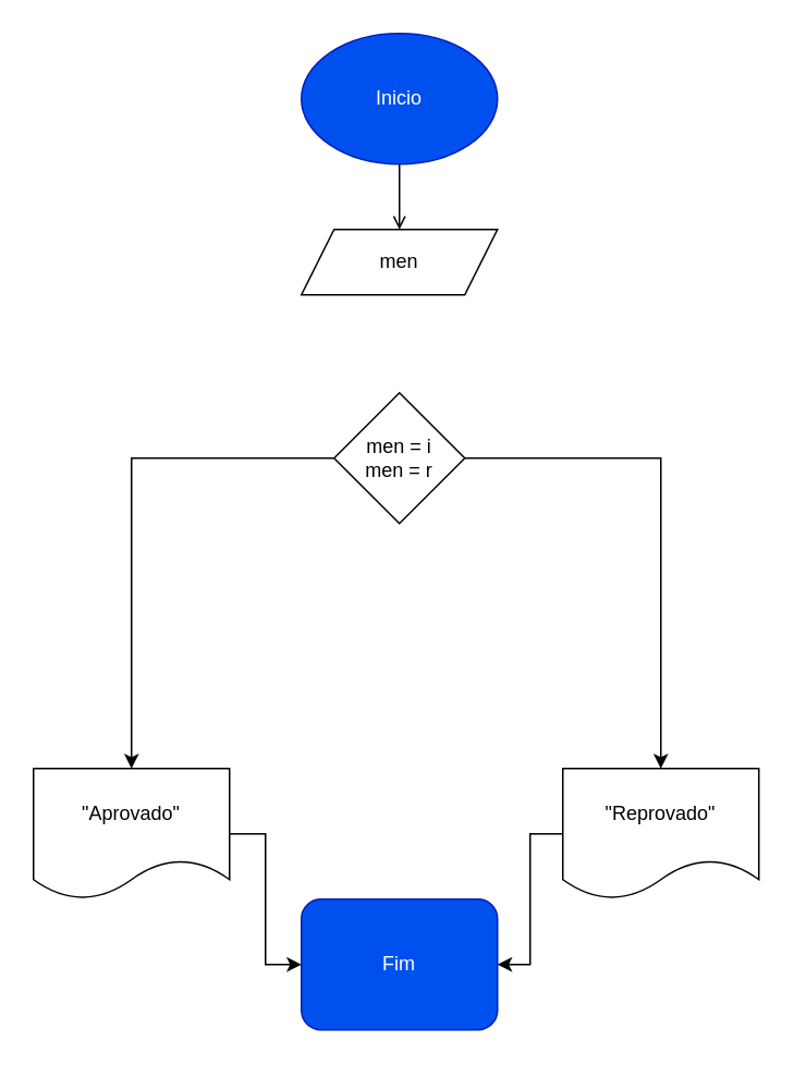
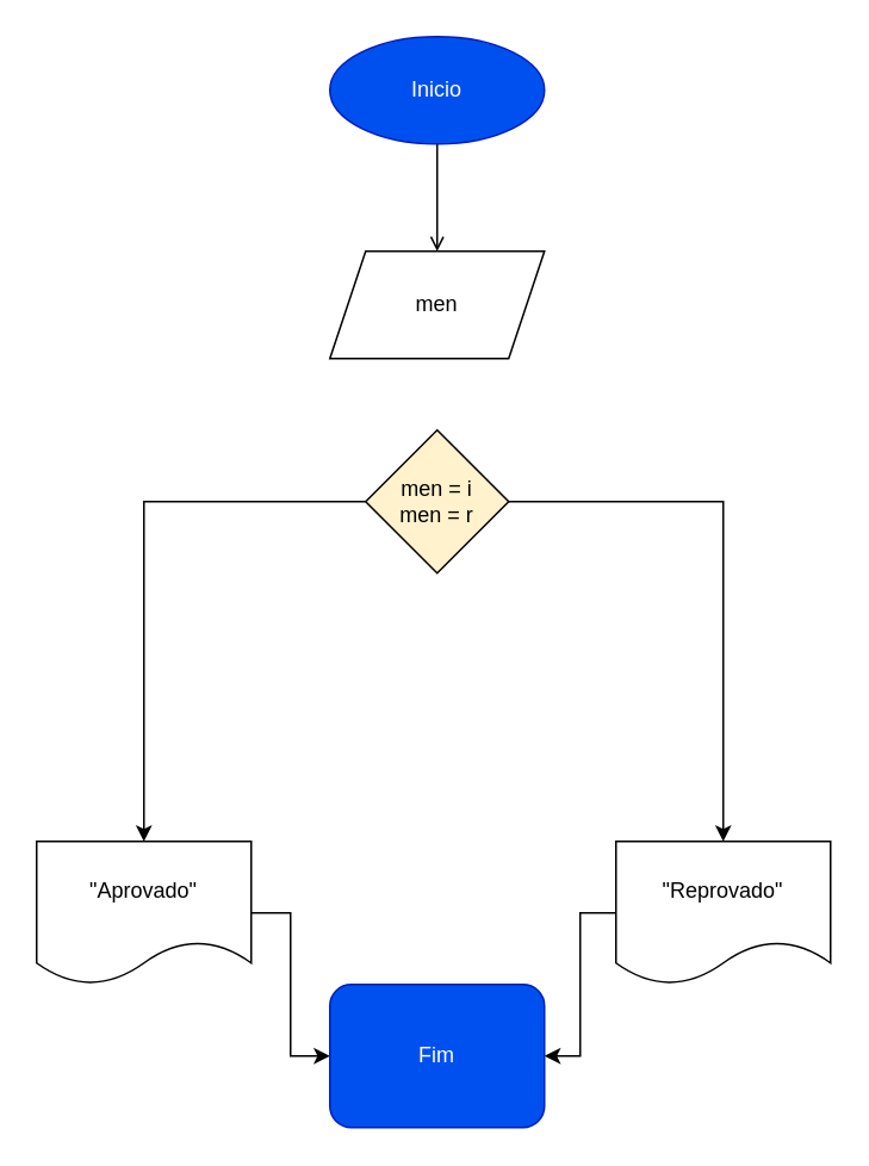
- <mxCell id="3" value="Inicio" style="ellipse;whiteSpace=wrap;html=1;fillColor=#0050ef;fontColor=#ffffff;strokeColor=#001DBC;" vertex="1" parent="1"><mxGeometry x="184" y="20" width="120" height="80" as="geometry" /></mxCell>
+ <mxCell id="3" value="Inicio" style="ellipse;whiteSpace=wrap;html=1;fillColor=#0050ef;fontColor=#ffffff;strokeColor=#001DBC;" vertex="1" parent="1"><mxGeometry x="184" y="20" width="120" height="60" as="geometry" /></mxCell>
- <mxCell id="4" value="men" style="shape=parallelogram;perimeter=parallelogramPerimeter;whiteSpace=wrap;html=1;fixedSize=1;" vertex="1" parent="1"><mxGeometry x="184" y="140" width="120" height="40" as="geometry" /></mxCell>
+ <mxCell id="4" value="men" style="shape=parallelogram;perimeter=parallelogramPerimeter;whiteSpace=wrap;html=1;fixedSize=1;" vertex="1" parent="1"><mxGeometry x="184" y="140" width="120" height="60" as="geometry" /></mxCell>
- <mxCell id="8" value="men = i&lt;br&gt;men = r" style="rhombus;whiteSpace=wrap;html=1;" vertex="1" parent="1"><mxGeometry x="204" y="240" width="80" height="80" as="geometry" /></mxCell>
+ <mxCell id="8" value="men = i&lt;br&gt;men = r" style="rhombus;whiteSpace=wrap;html=1;fillColor=#fff2cc;" vertex="1" parent="1"><mxGeometry x="204" y="240" width="80" height="80" as="geometry" /></mxCell>
